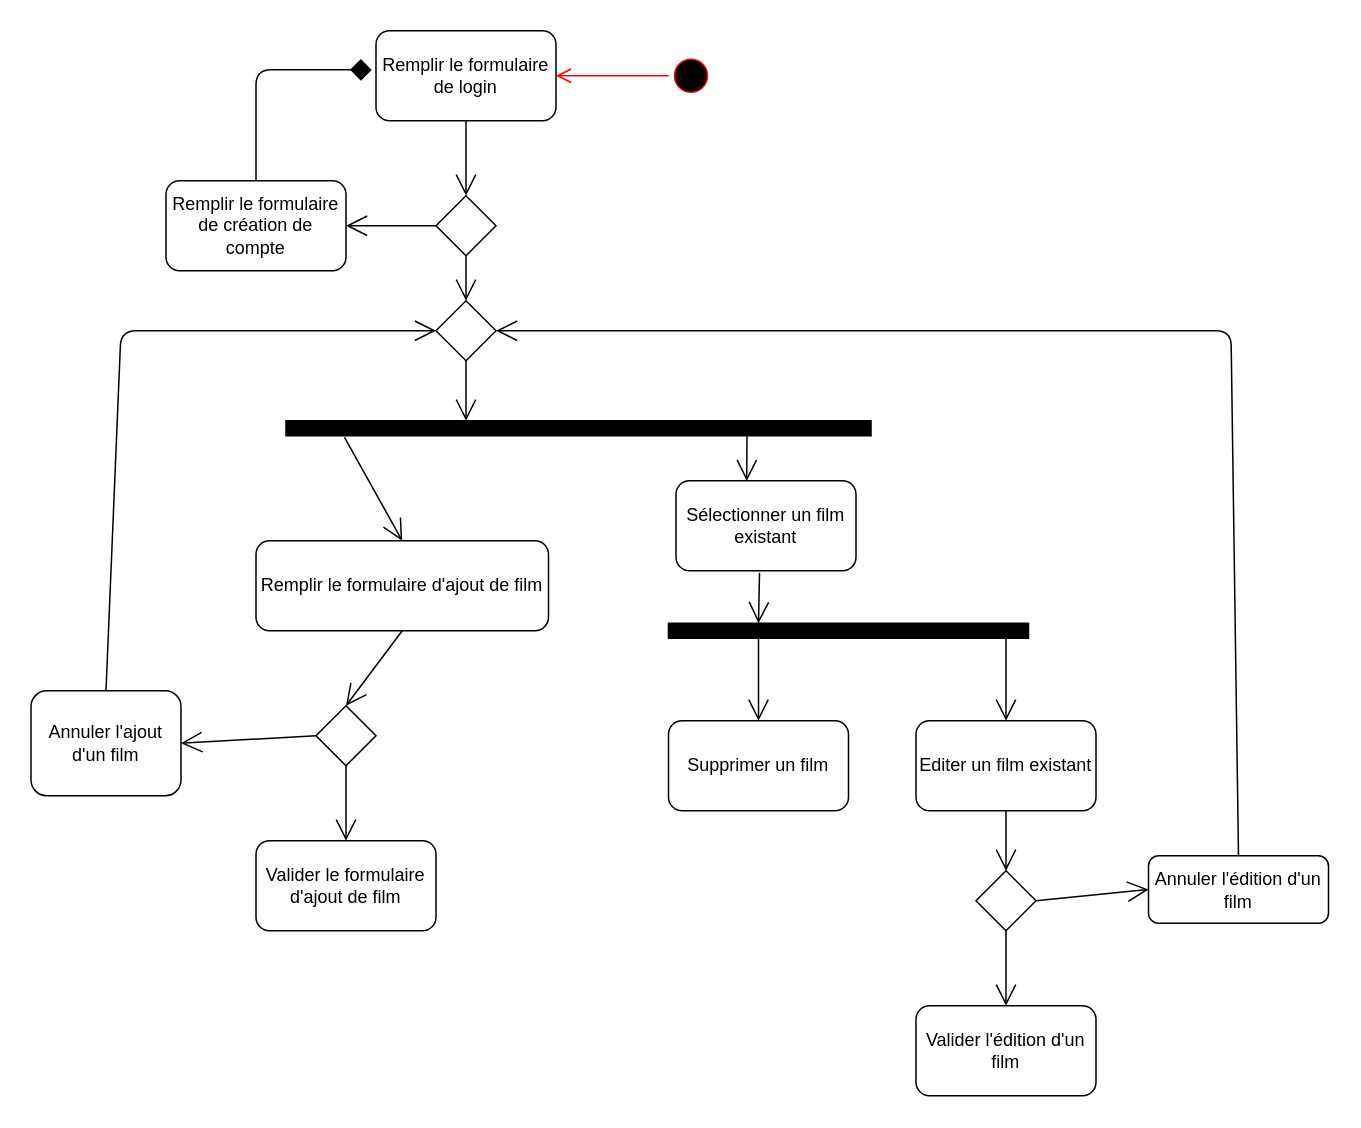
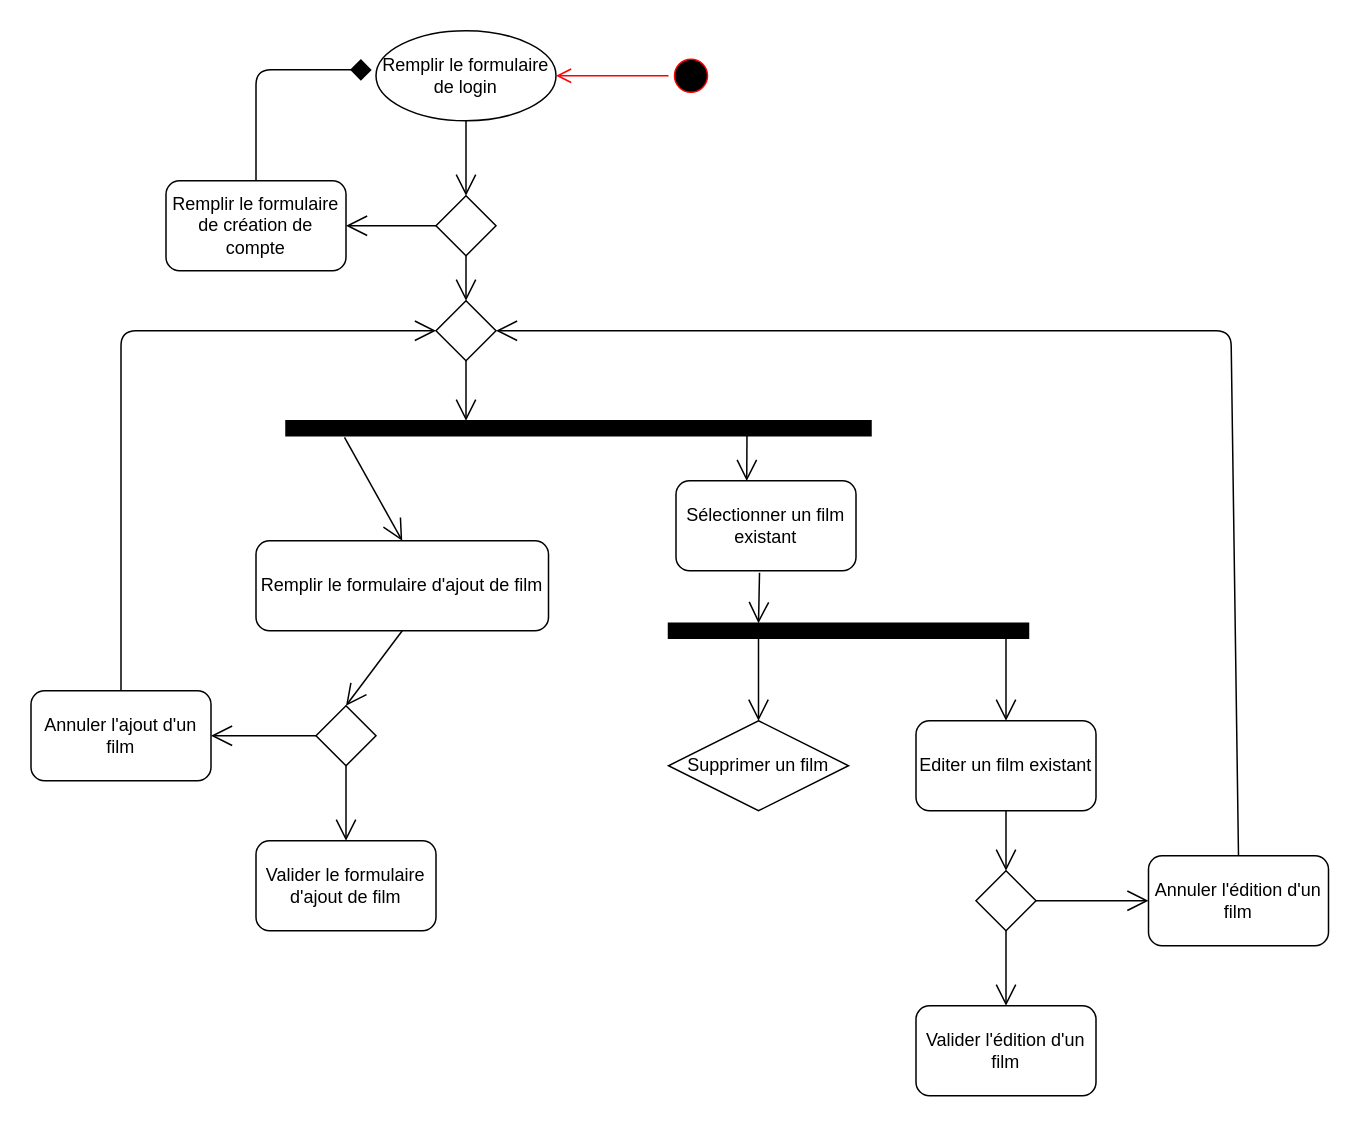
- <mxCell id="2" value="Remplir le formulaire de login" style="rounded=1;whiteSpace=wrap;html=1;" vertex="1" parent="1"><mxGeometry x="250" y="20" width="120" height="60" as="geometry" /></mxCell>
+ <mxCell id="2" value="Remplir le formulaire de login" style="ellipse;whiteSpace=wrap;html=1;" vertex="1" parent="1"><mxGeometry x="250" y="20" width="120" height="60" as="geometry" /></mxCell>
- <mxCell id="15" value="Annuler l'ajout d'un film" style="rounded=1;whiteSpace=wrap;html=1;" vertex="1" parent="1"><mxGeometry x="20" y="460" width="100" height="70" as="geometry" /></mxCell>
+ <mxCell id="15" value="Annuler l'ajout d'un film" style="rounded=1;whiteSpace=wrap;html=1;" vertex="1" parent="1"><mxGeometry x="20" y="460" width="120" height="60" as="geometry" /></mxCell>
- <mxCell id="29" value="Supprimer un film" style="rounded=1;whiteSpace=wrap;html=1;fillColor=#FFFFFF;" vertex="1" parent="1"><mxGeometry x="445" y="480" width="120" height="60" as="geometry" /></mxCell>
+ <mxCell id="29" value="Supprimer un film" style="rhombus;whiteSpace=wrap;html=1;fillColor=#FFFFFF;" vertex="1" parent="1"><mxGeometry x="445" y="480" width="120" height="60" as="geometry" /></mxCell>
- <mxCell id="20" value="Annuler l'édition d'un film" style="rounded=1;whiteSpace=wrap;html=1;fillColor=#FFFFFF;" vertex="1" parent="1"><mxGeometry x="765" y="570" width="120" height="45" as="geometry" /></mxCell>
+ <mxCell id="20" value="Annuler l'édition d'un film" style="rounded=1;whiteSpace=wrap;html=1;fillColor=#FFFFFF;" vertex="1" parent="1"><mxGeometry x="765" y="570" width="120" height="60" as="geometry" /></mxCell>
